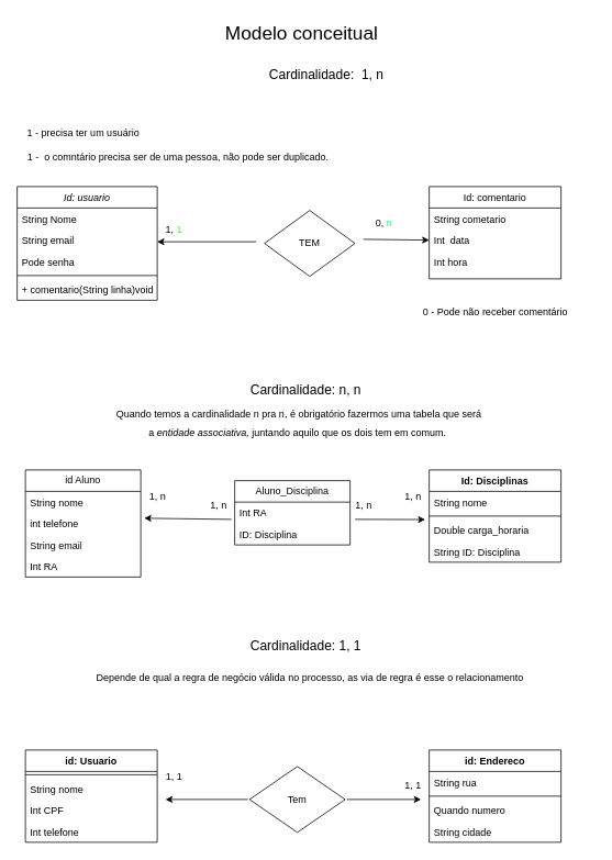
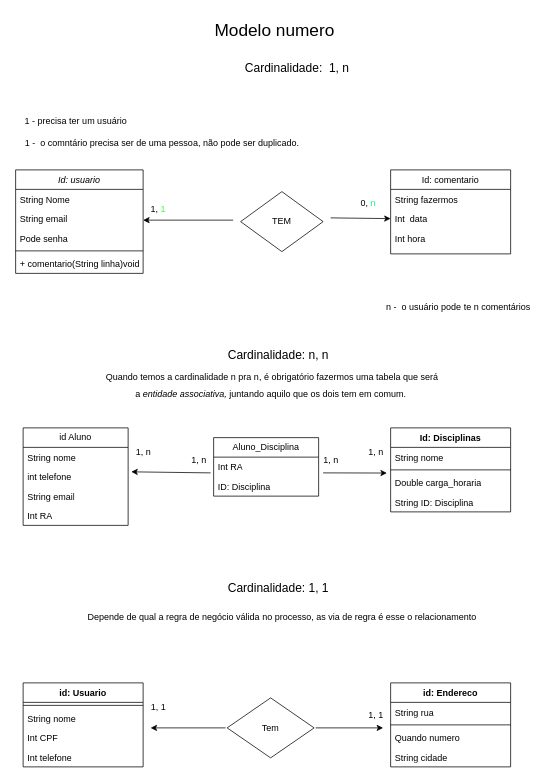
- <mxCell id="22" value="&lt;font style=&quot;font-size: 23px;&quot;&gt;Modelo conceitual&lt;/font&gt;" style="text;html=1;align=center;verticalAlign=middle;resizable=0;points=[];autosize=1;strokeColor=none;fillColor=none;" vertex="1" parent="1"><mxGeometry x="260" y="20" width="210" height="40" as="geometry" /></mxCell>
+ <mxCell id="22" value="&lt;font style=&quot;font-size: 23px;&quot;&gt;Modelo numero&lt;/font&gt;" style="text;html=1;align=center;verticalAlign=middle;resizable=0;points=[];autosize=1;strokeColor=none;fillColor=none;" vertex="1" parent="1"><mxGeometry x="260" y="20" width="210" height="40" as="geometry" /></mxCell>
- <mxCell id="9" value="String cometario" style="text;align=left;verticalAlign=top;spacingLeft=4;spacingRight=4;overflow=hidden;rotatable=0;points=[[0,0.5],[1,0.5]];portConstraint=eastwest;" parent="8" vertex="1"><mxGeometry y="26" width="160" height="26" as="geometry" /></mxCell>
+ <mxCell id="9" value="String fazermos" style="text;align=left;verticalAlign=top;spacingLeft=4;spacingRight=4;overflow=hidden;rotatable=0;points=[[0,0.5],[1,0.5]];portConstraint=eastwest;" parent="8" vertex="1"><mxGeometry y="26" width="160" height="26" as="geometry" /></mxCell>
- <mxCell id="20" value="0, &lt;font color=&quot;#00ff80&quot;&gt;n&lt;/font&gt;" style="text;html=1;align=center;verticalAlign=middle;resizable=0;points=[];autosize=1;strokeColor=none;fillColor=none;" vertex="1" parent="1"><mxGeometry x="445" y="255" width="40" height="30" as="geometry" /></mxCell>
+ <mxCell id="20" value="0, &lt;font color=&quot;#00ff80&quot;&gt;n&lt;/font&gt;" style="text;html=1;align=center;verticalAlign=middle;resizable=0;points=[];autosize=1;strokeColor=none;fillColor=none;" vertex="1" parent="1"><mxGeometry x="470" y="255" width="40" height="30" as="geometry" /></mxCell>
- <mxCell id="15" value="0 - Pode não receber comentário" style="text;html=1;align=center;verticalAlign=middle;resizable=0;points=[];autosize=1;strokeColor=none;fillColor=none;" vertex="1" parent="1"><mxGeometry x="500" y="364" width="200" height="30" as="geometry" /></mxCell>
+ <mxCell id="16" value="n -&amp;nbsp; o usuário pode te n comentários" style="text;html=1;align=center;verticalAlign=middle;resizable=0;points=[];autosize=1;strokeColor=none;fillColor=none;" vertex="1" parent="1"><mxGeometry x="500" y="394" width="220" height="30" as="geometry" /></mxCell>
